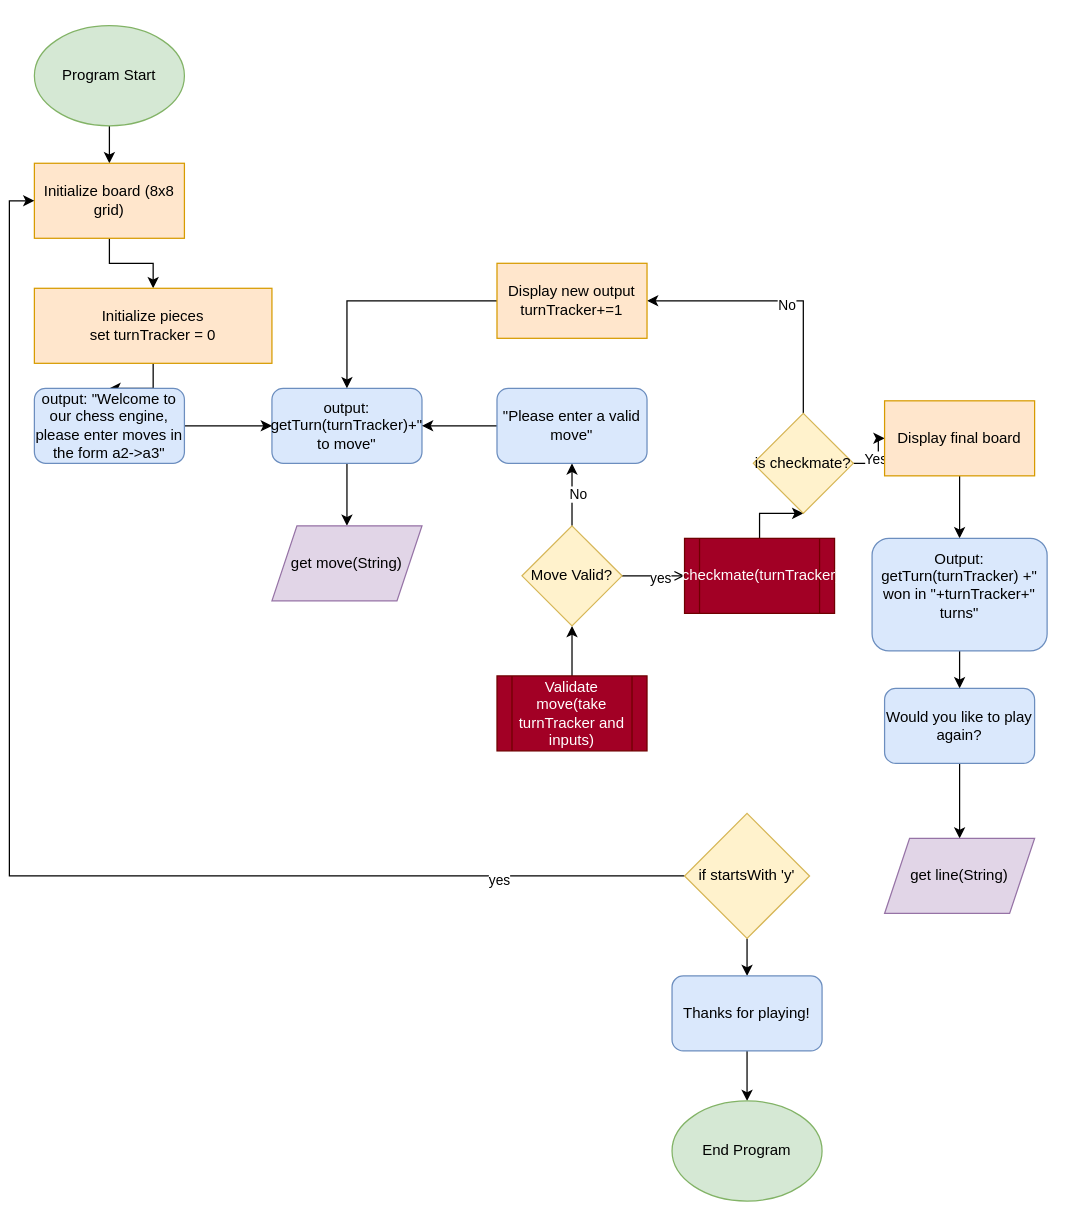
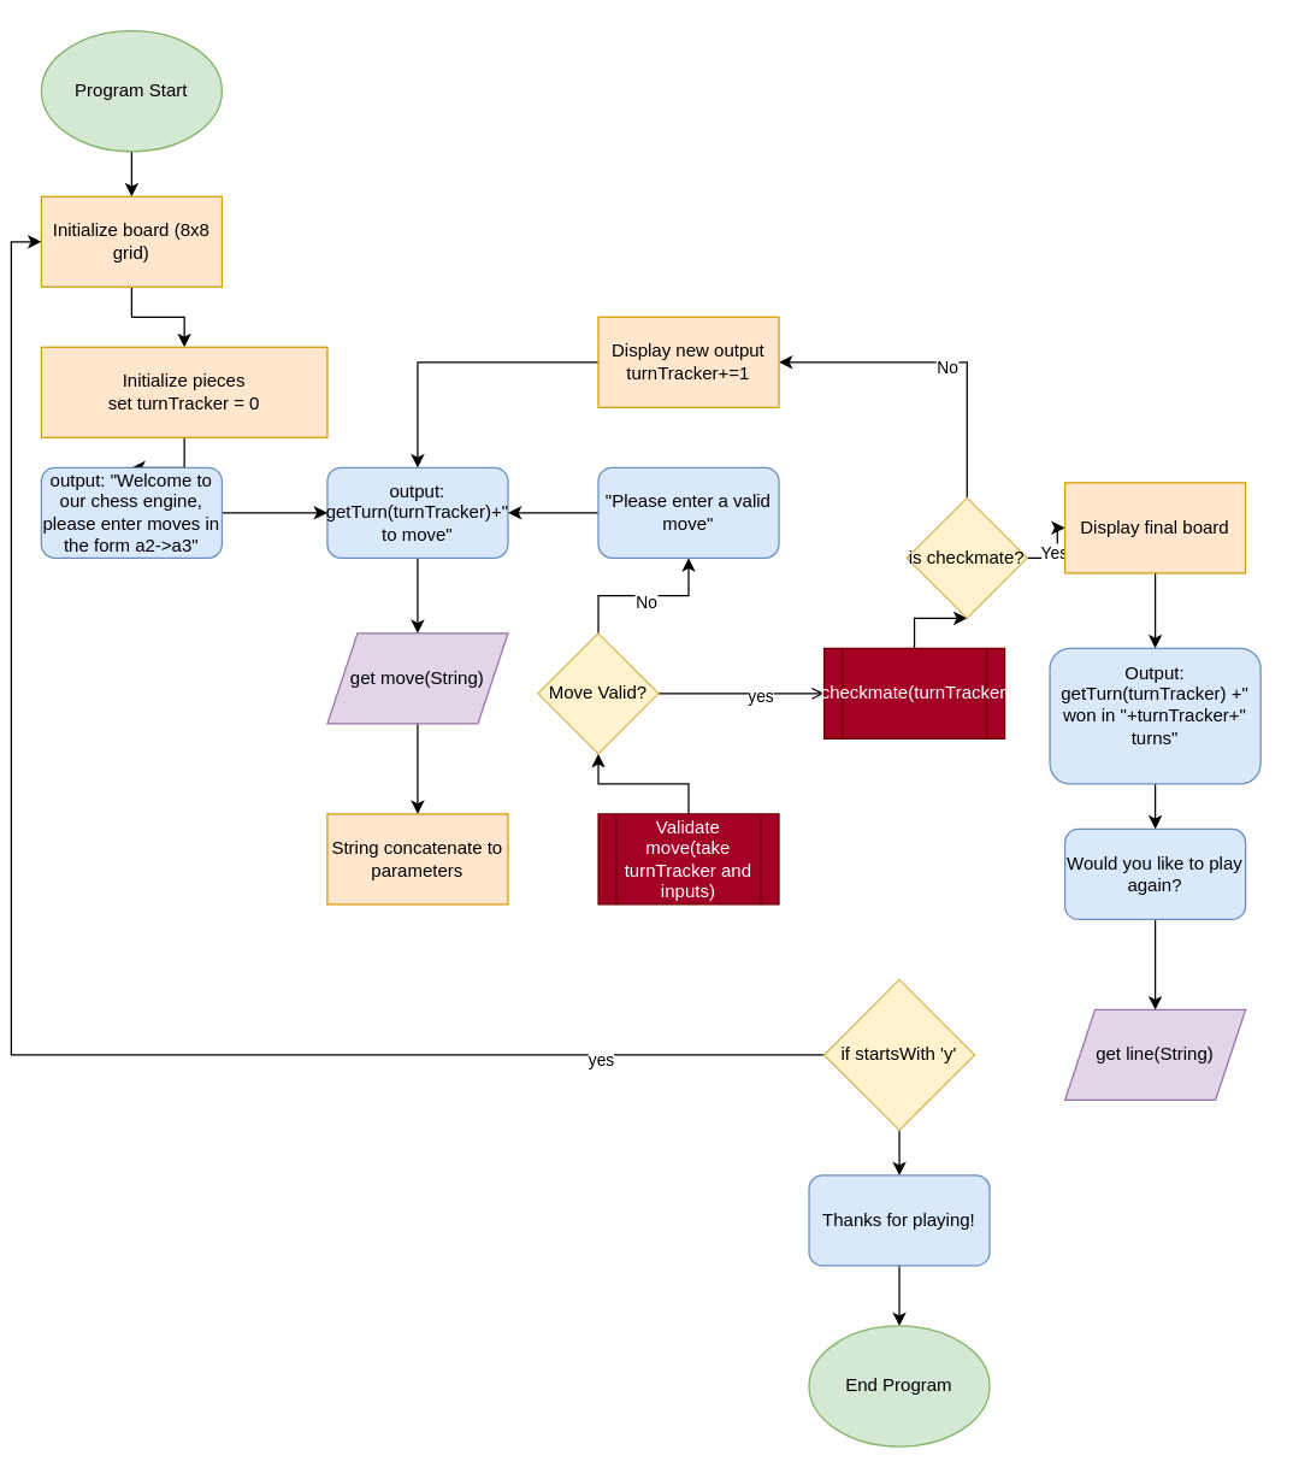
- <mxCell id="21" value="Move Valid?" style="rhombus;whiteSpace=wrap;html=1;fillColor=#fff2cc;strokeColor=#d6b656;" vertex="1" parent="1"><mxGeometry x="410" y="420" width="80" height="80" as="geometry" /></mxCell>
+ <mxCell id="21" value="Move Valid?" style="rhombus;whiteSpace=wrap;html=1;fillColor=#fff2cc;strokeColor=#d6b656;" vertex="1" parent="1"><mxGeometry x="350" y="420" width="80" height="80" as="geometry" /></mxCell>
+ <mxCell id="12" style="edgeStyle=orthogonalEdgeStyle;rounded=0;orthogonalLoop=1;jettySize=auto;html=1;" edge="1" parent="1" source="13" target="14"><mxGeometry relative="1" as="geometry" /></mxCell>
+ <mxCell id="14" value="String concatenate to parameters" style="whiteSpace=wrap;html=1;fillColor=#ffe6cc;strokeColor=#d79b00;" vertex="1" parent="1"><mxGeometry x="210" y="540" width="120" height="60" as="geometry" /></mxCell>
